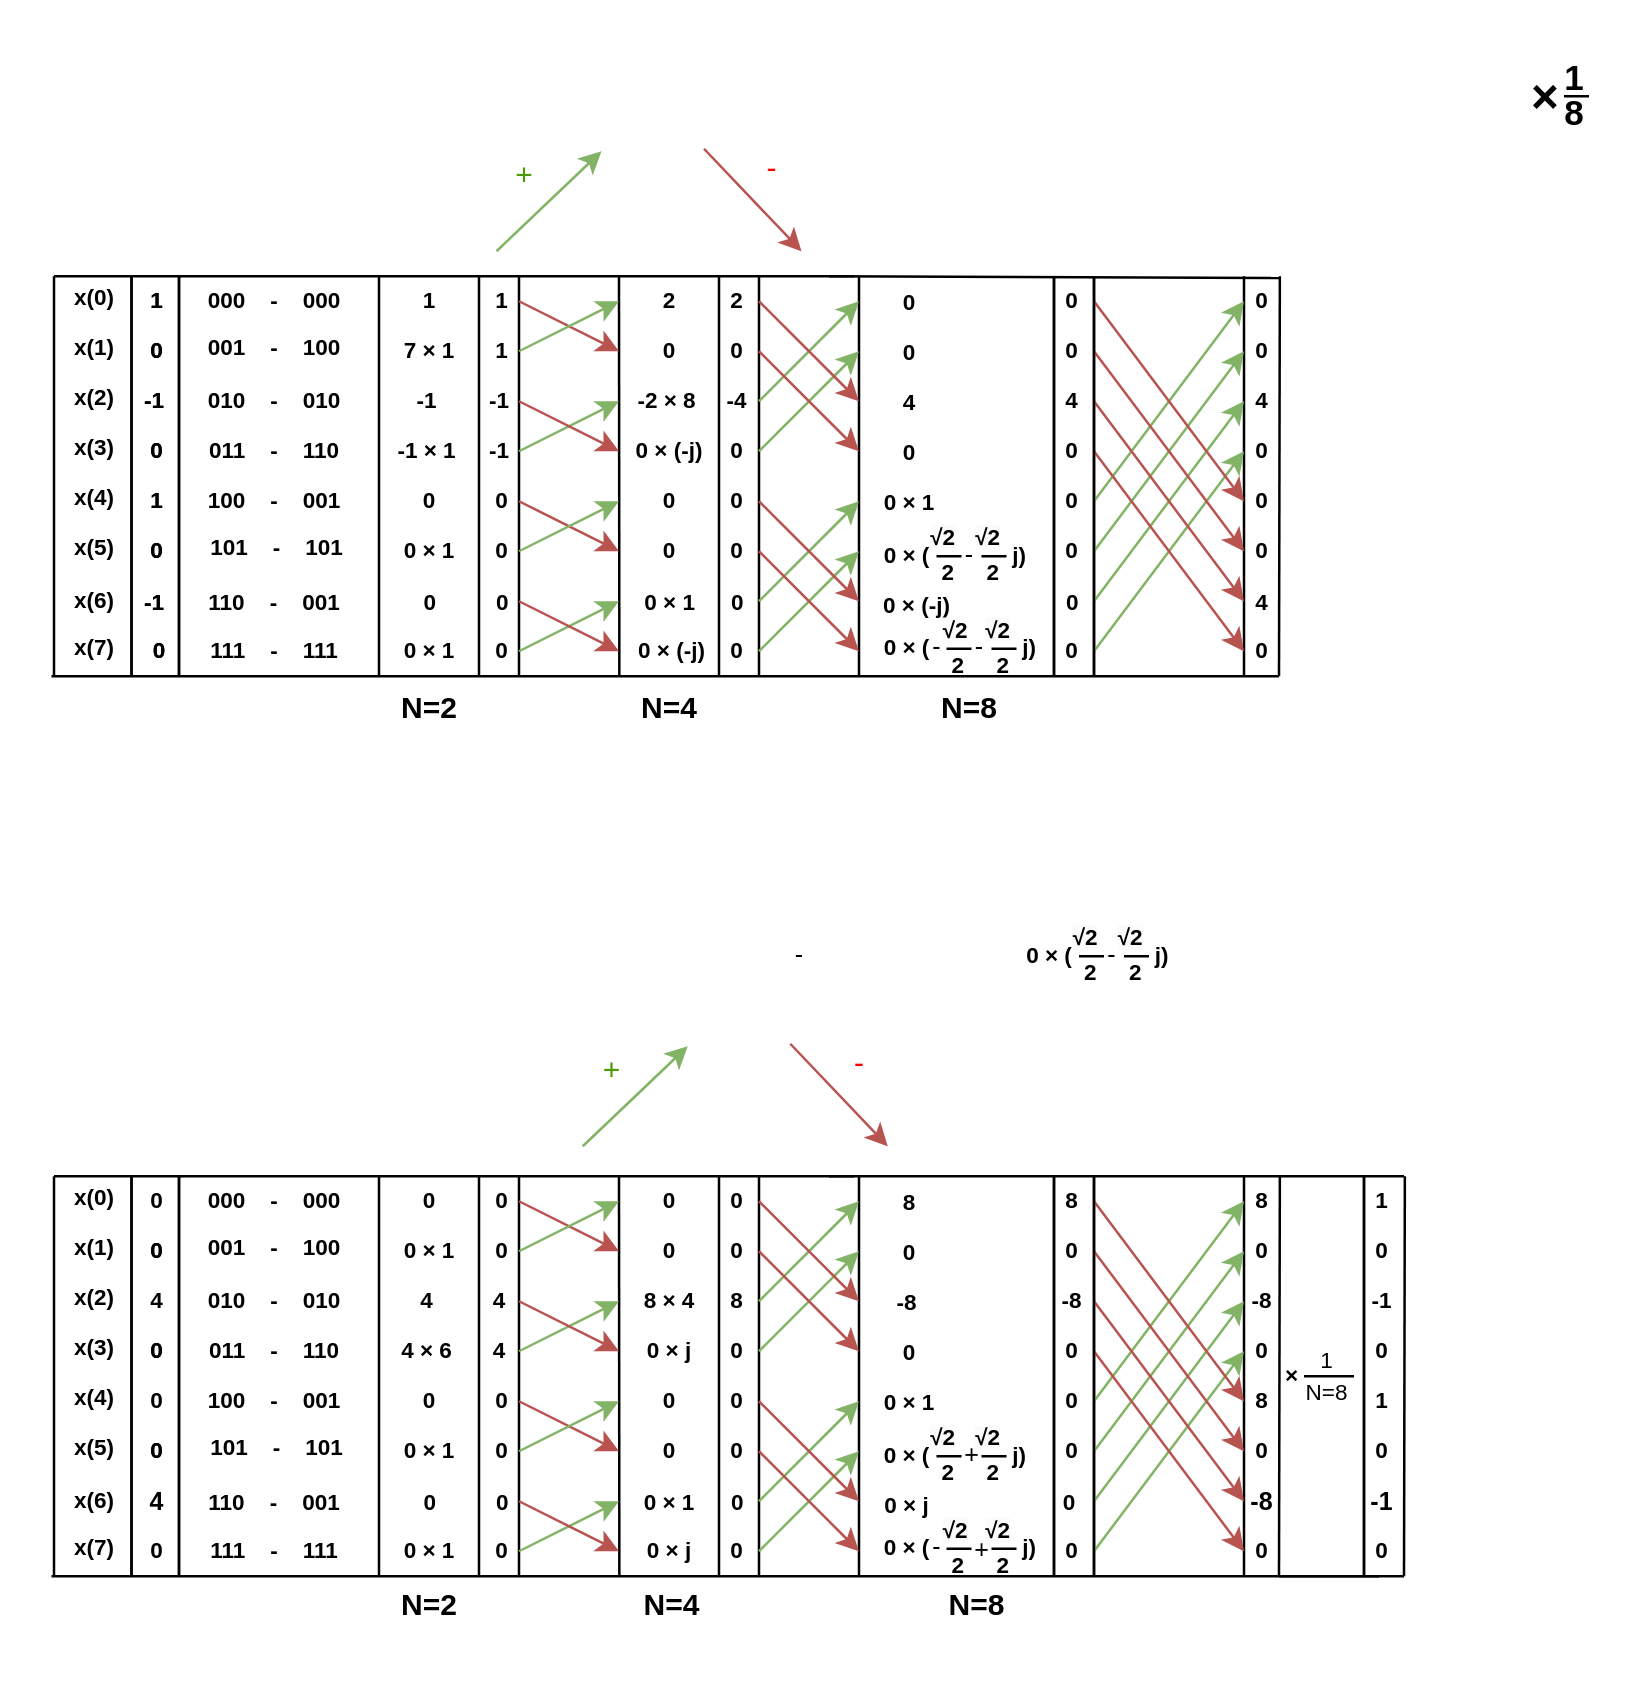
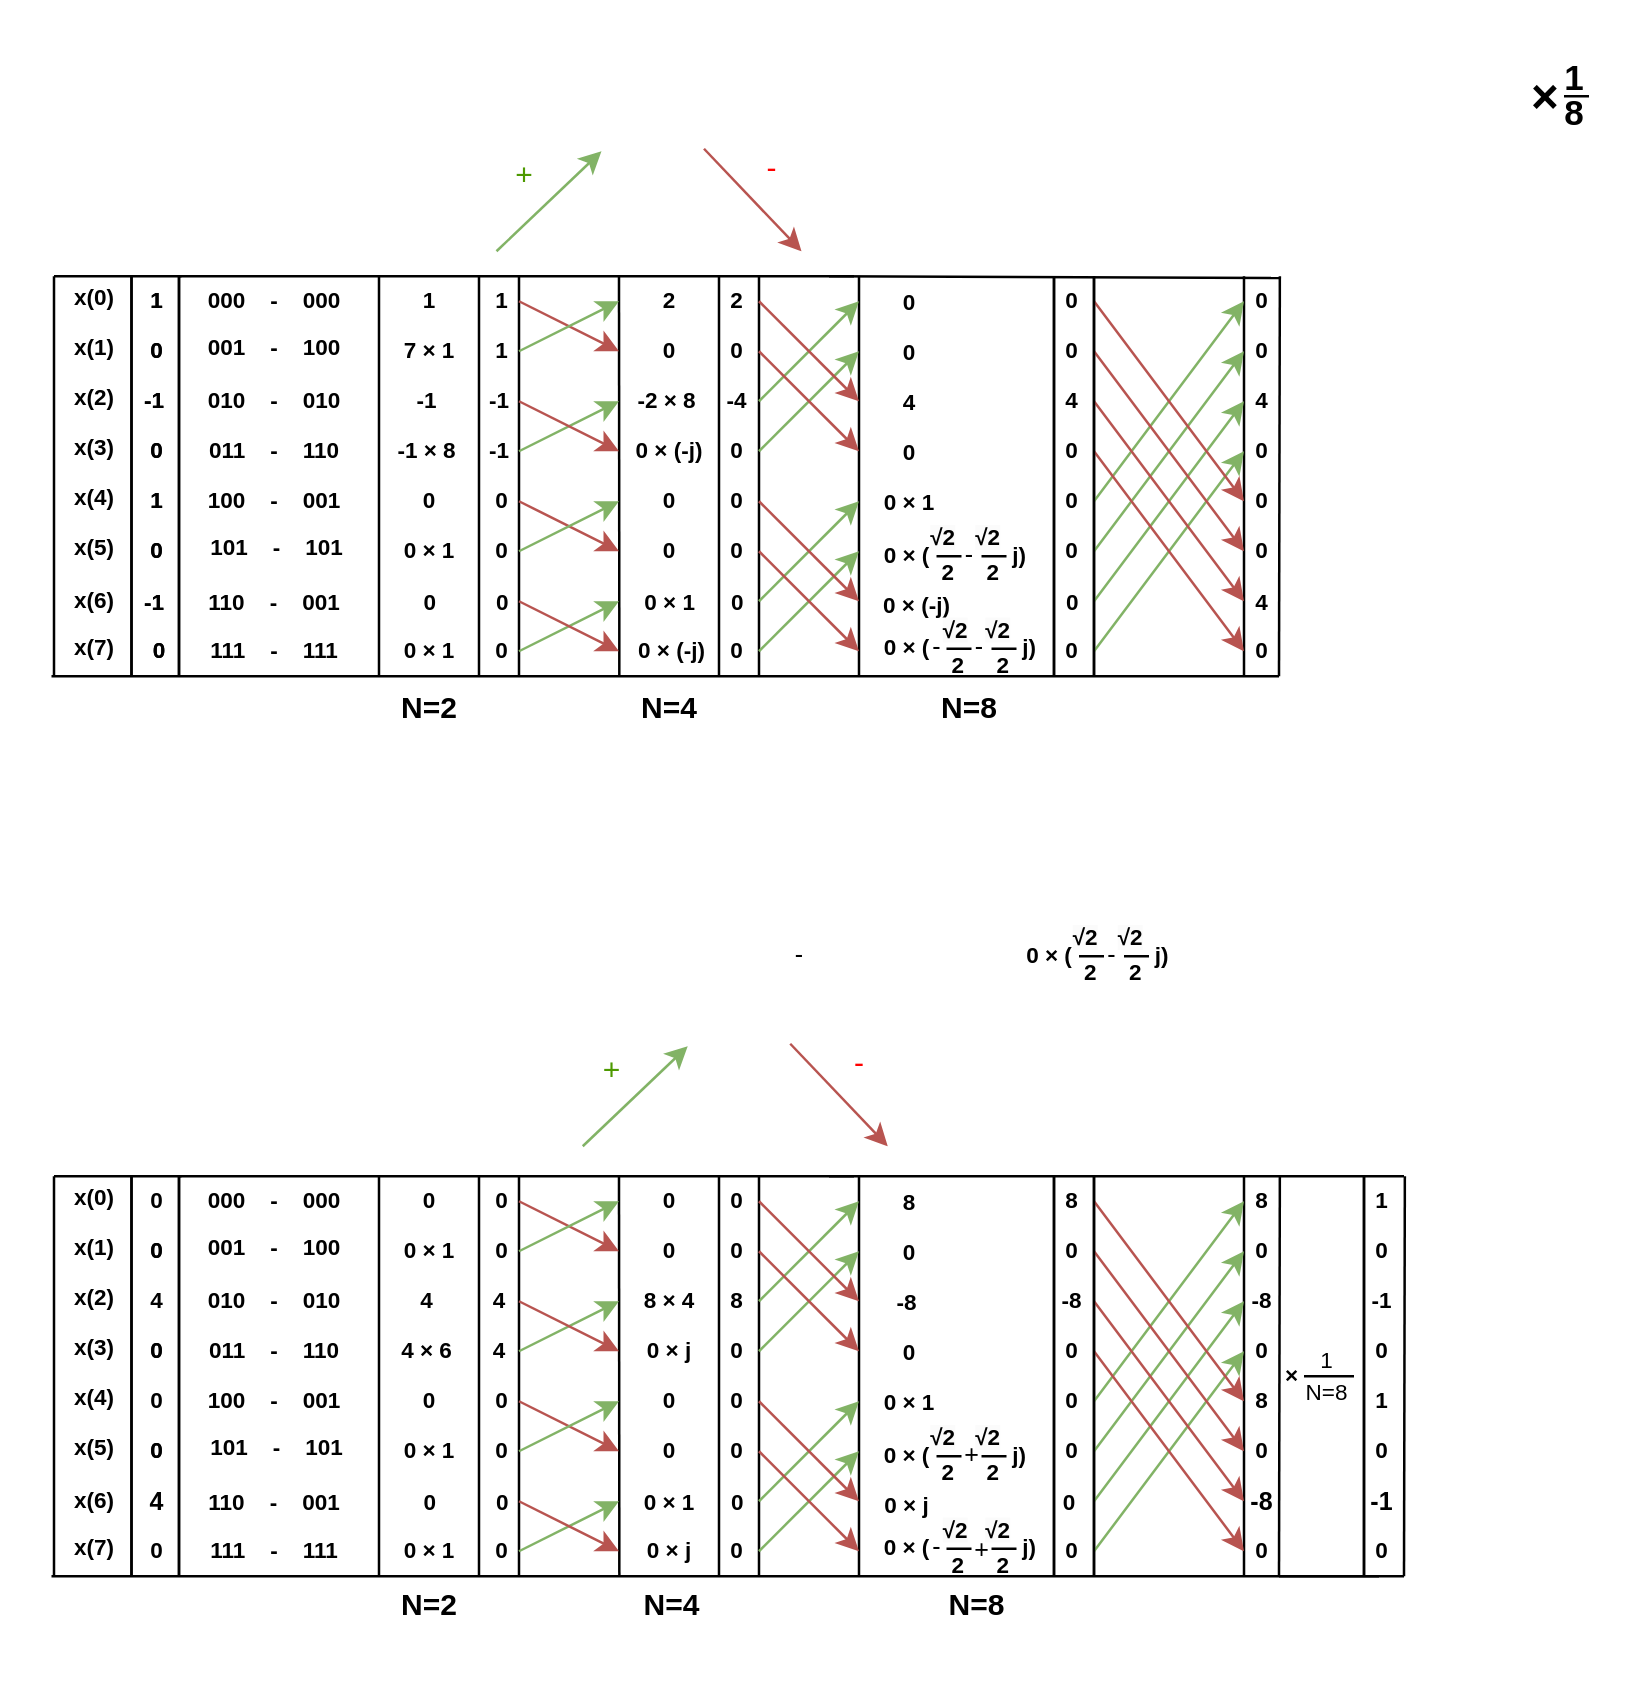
- <mxCell id="37" value="&lt;font style=&quot;font-size: 9px;&quot;&gt;-1&amp;nbsp;× 1&lt;/font&gt;" style="text;strokeColor=none;fillColor=none;html=1;fontSize=24;fontStyle=1;verticalAlign=middle;align=center;" vertex="1" parent="1"><mxGeometry x="160" y="170" width="20" height="10" as="geometry" /></mxCell>
+ <mxCell id="37" value="&lt;font style=&quot;font-size: 9px;&quot;&gt;-1&amp;nbsp;× 8&lt;/font&gt;" style="text;strokeColor=none;fillColor=none;html=1;fontSize=24;fontStyle=1;verticalAlign=middle;align=center;" vertex="1" parent="1"><mxGeometry x="160" y="170" width="20" height="10" as="geometry" /></mxCell>
